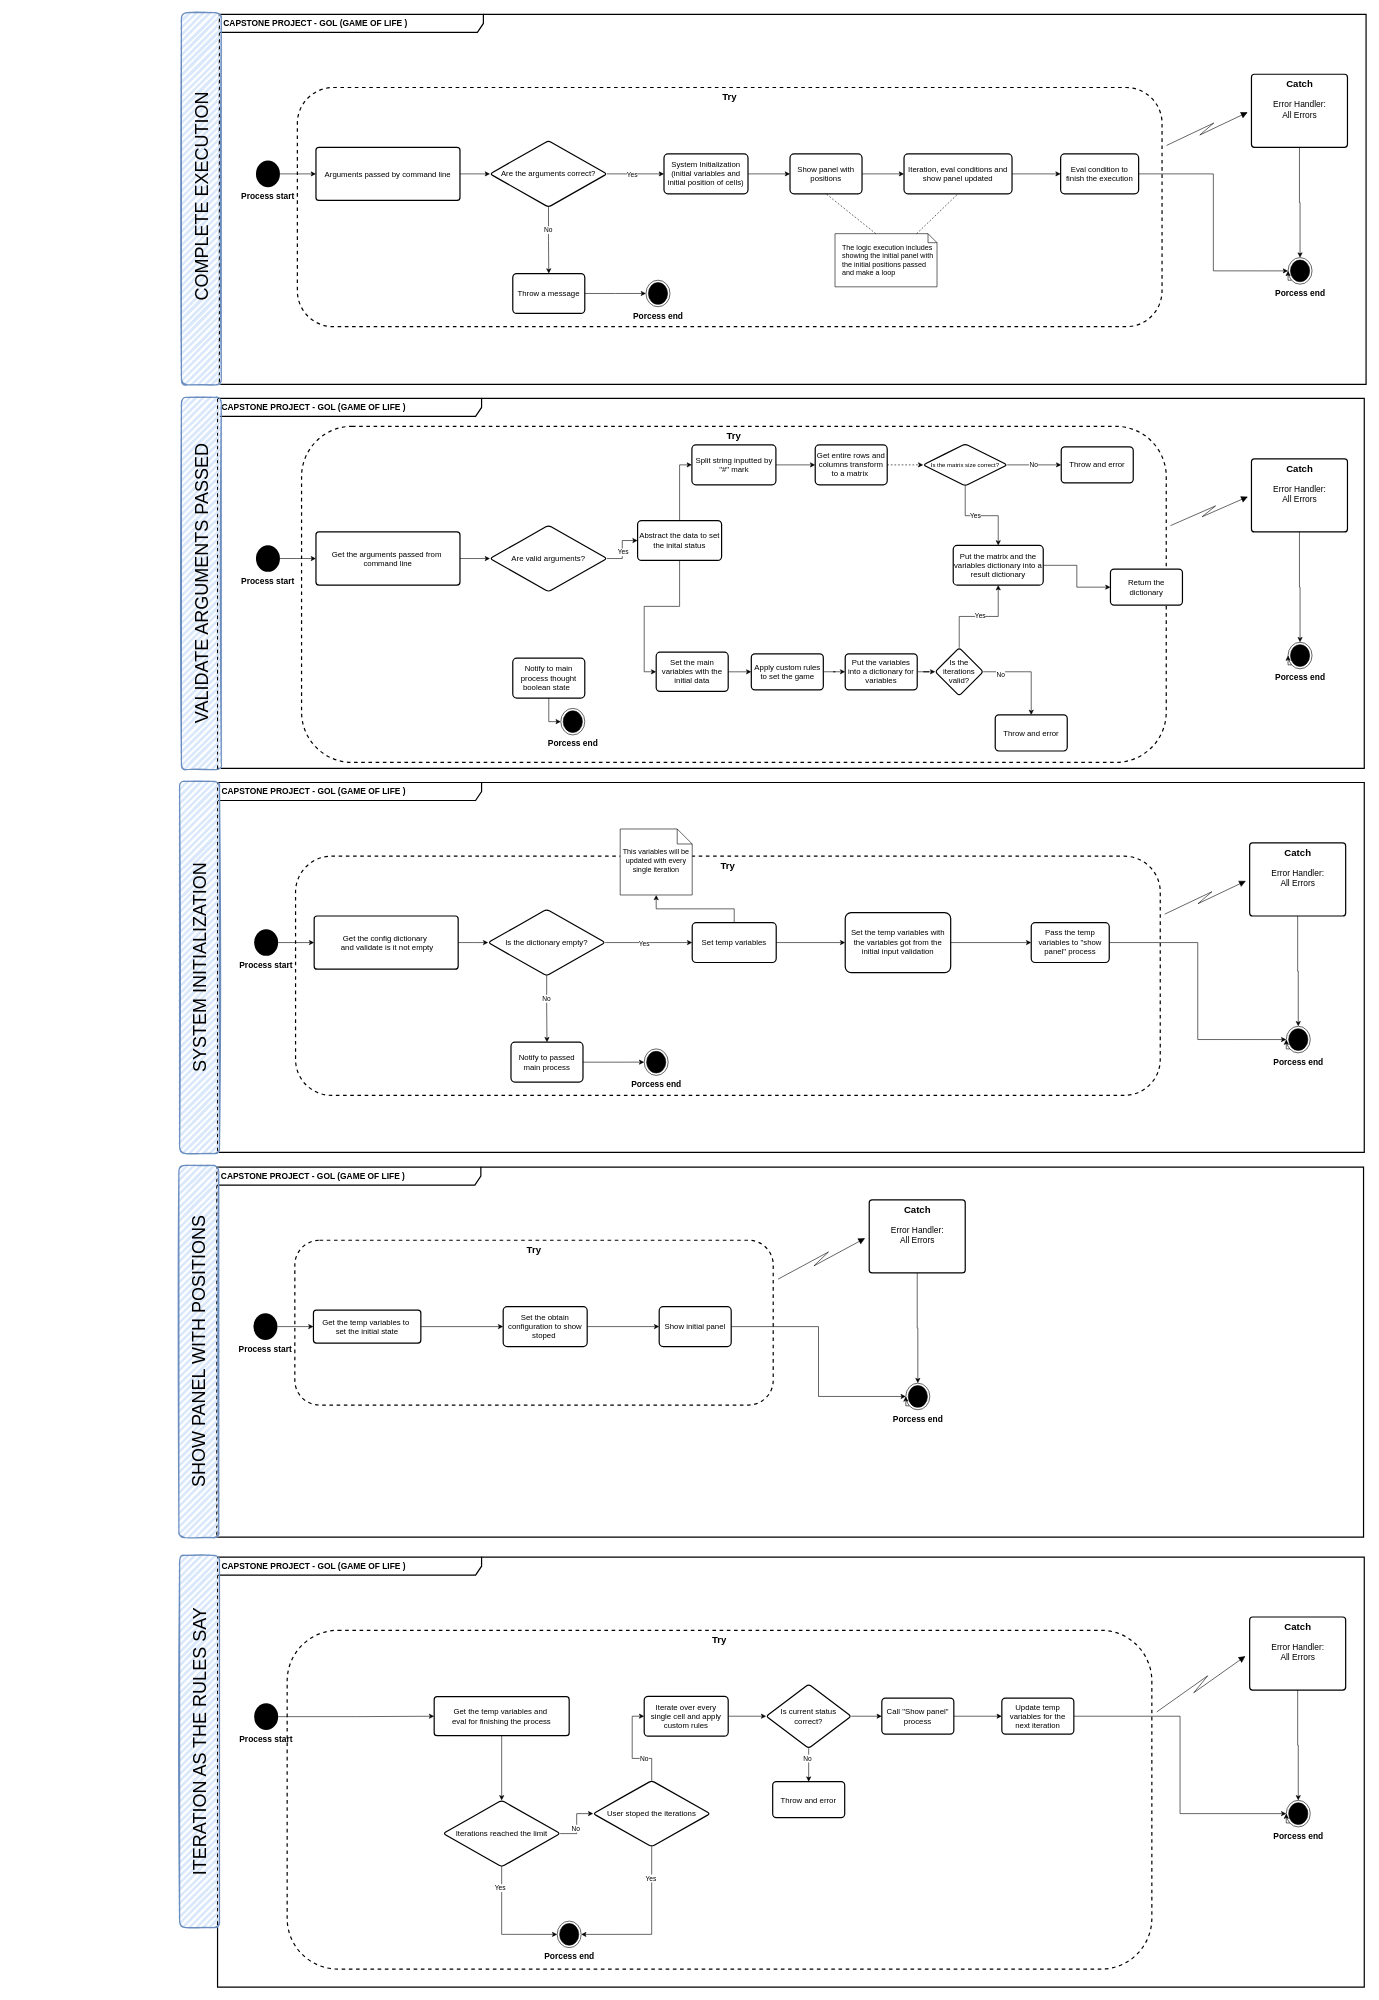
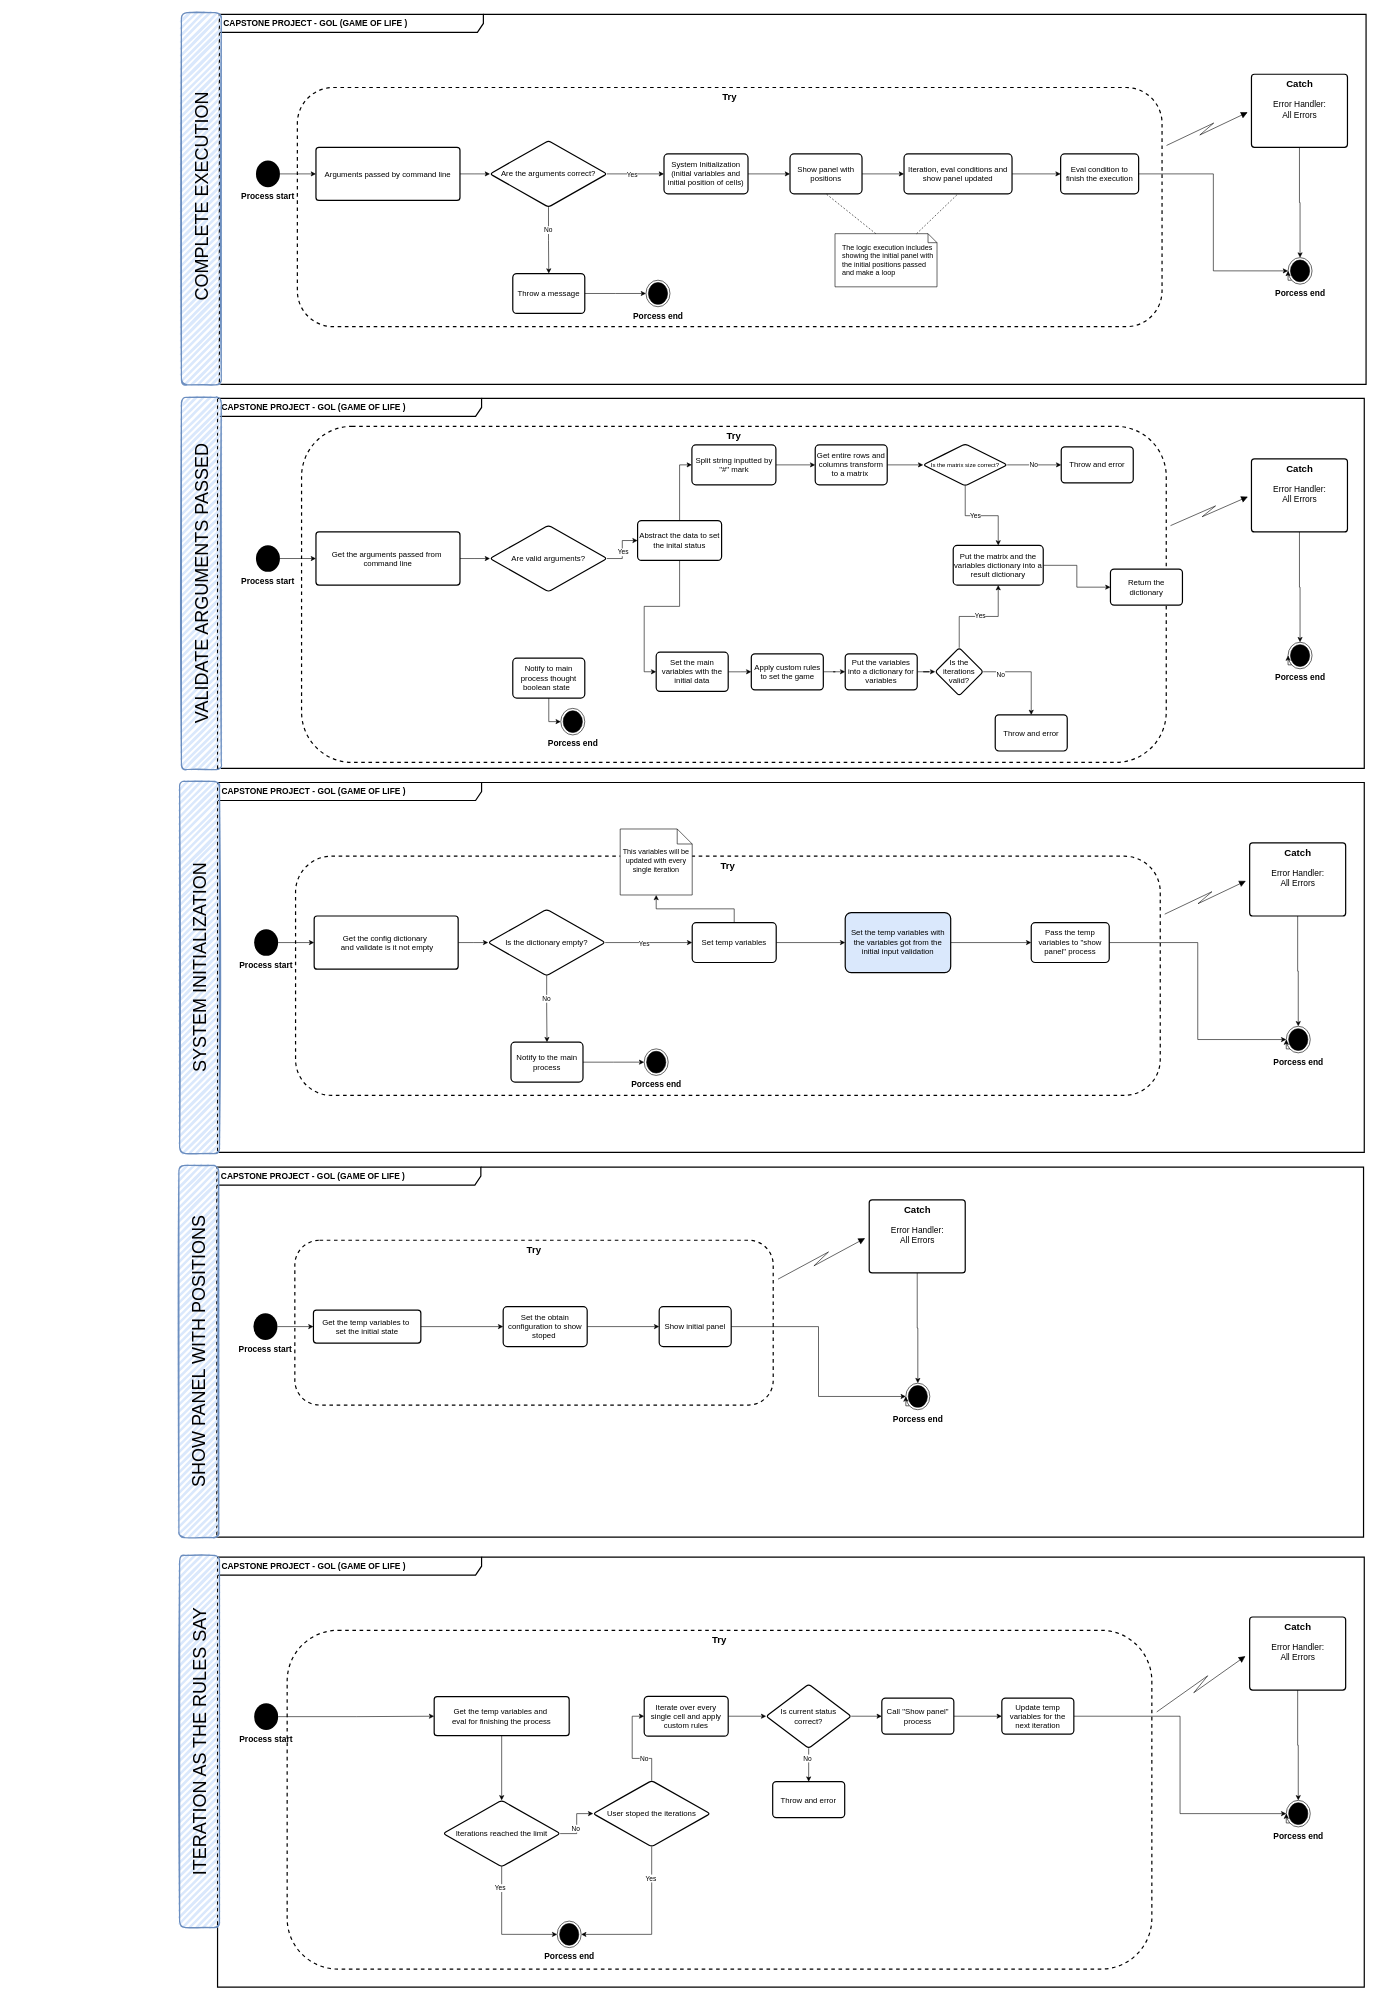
- <mxCell id="104" value="" style="edgeStyle=orthogonalEdgeStyle;rounded=0;orthogonalLoop=1;jettySize=auto;html=1;dashed=1;" parent="1" source="94" target="103" edge="1"><mxGeometry relative="1" as="geometry" /></mxCell>
+ <mxCell id="104" value="" style="edgeStyle=orthogonalEdgeStyle;rounded=0;orthogonalLoop=1;jettySize=auto;html=1;" parent="1" source="94" target="103" edge="1"><mxGeometry relative="1" as="geometry" /></mxCell>
- <mxCell id="71" value="&lt;div&gt;Set the temp variables with the variables got from the initial input validation&lt;/div&gt;" style="whiteSpace=wrap;html=1;fontSize=13;rounded=1;arcSize=10;dashed=0;strokeWidth=2;" parent="46" vertex="1"><mxGeometry x="1109.2" y="218.72" width="175.79" height="100" as="geometry" /></mxCell>
+ <mxCell id="71" value="&lt;div&gt;Set the temp variables with the variables got from the initial input validation&lt;/div&gt;" style="whiteSpace=wrap;html=1;fontSize=13;rounded=1;arcSize=10;dashed=0;strokeWidth=2;fillColor=#dae8fc;" parent="46" vertex="1"><mxGeometry x="1109.2" y="218.72" width="175.79" height="100" as="geometry" /></mxCell>
- <mxCell id="65" value="Notify to passed main process" style="rounded=1;whiteSpace=wrap;html=1;fontSize=13;arcSize=10;dashed=0;strokeWidth=2;" parent="46" vertex="1"><mxGeometry x="552.205" y="434.792" width="120" height="66.429" as="geometry" /></mxCell>
+ <mxCell id="65" value="Notify to the main process" style="rounded=1;whiteSpace=wrap;html=1;fontSize=13;arcSize=10;dashed=0;strokeWidth=2;" parent="46" vertex="1"><mxGeometry x="552.205" y="434.792" width="120" height="66.429" as="geometry" /></mxCell>
